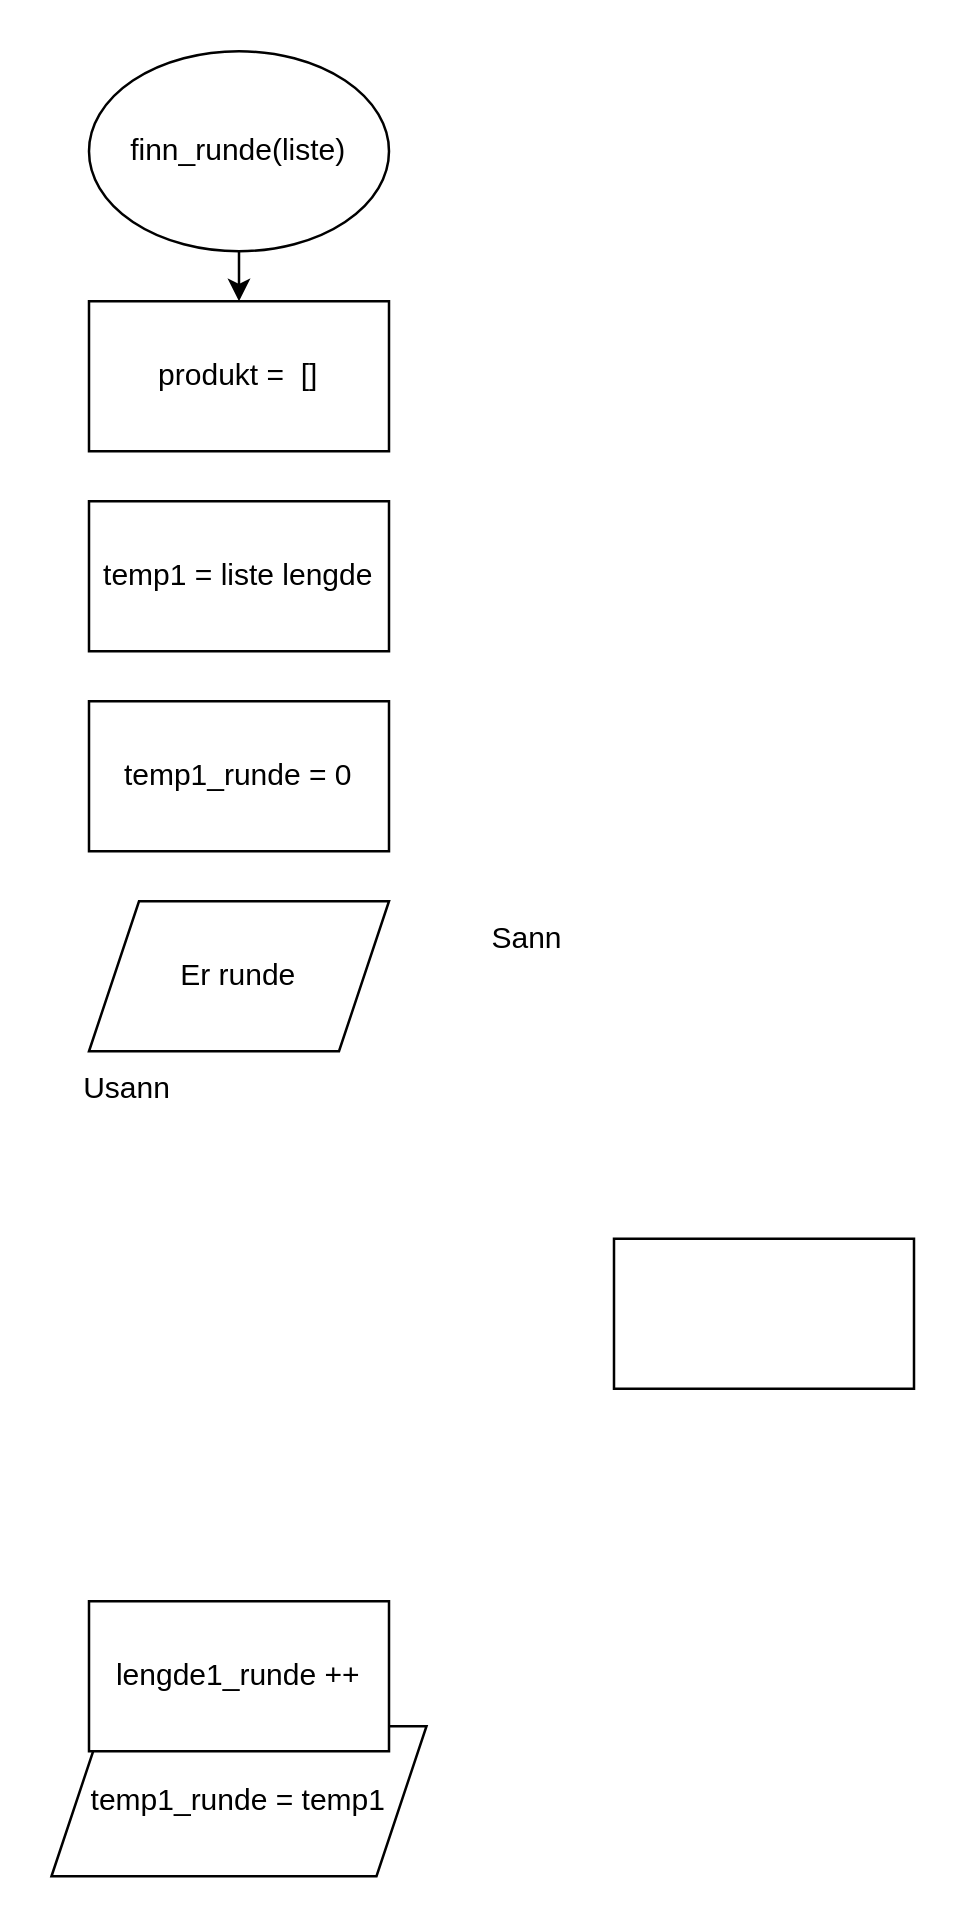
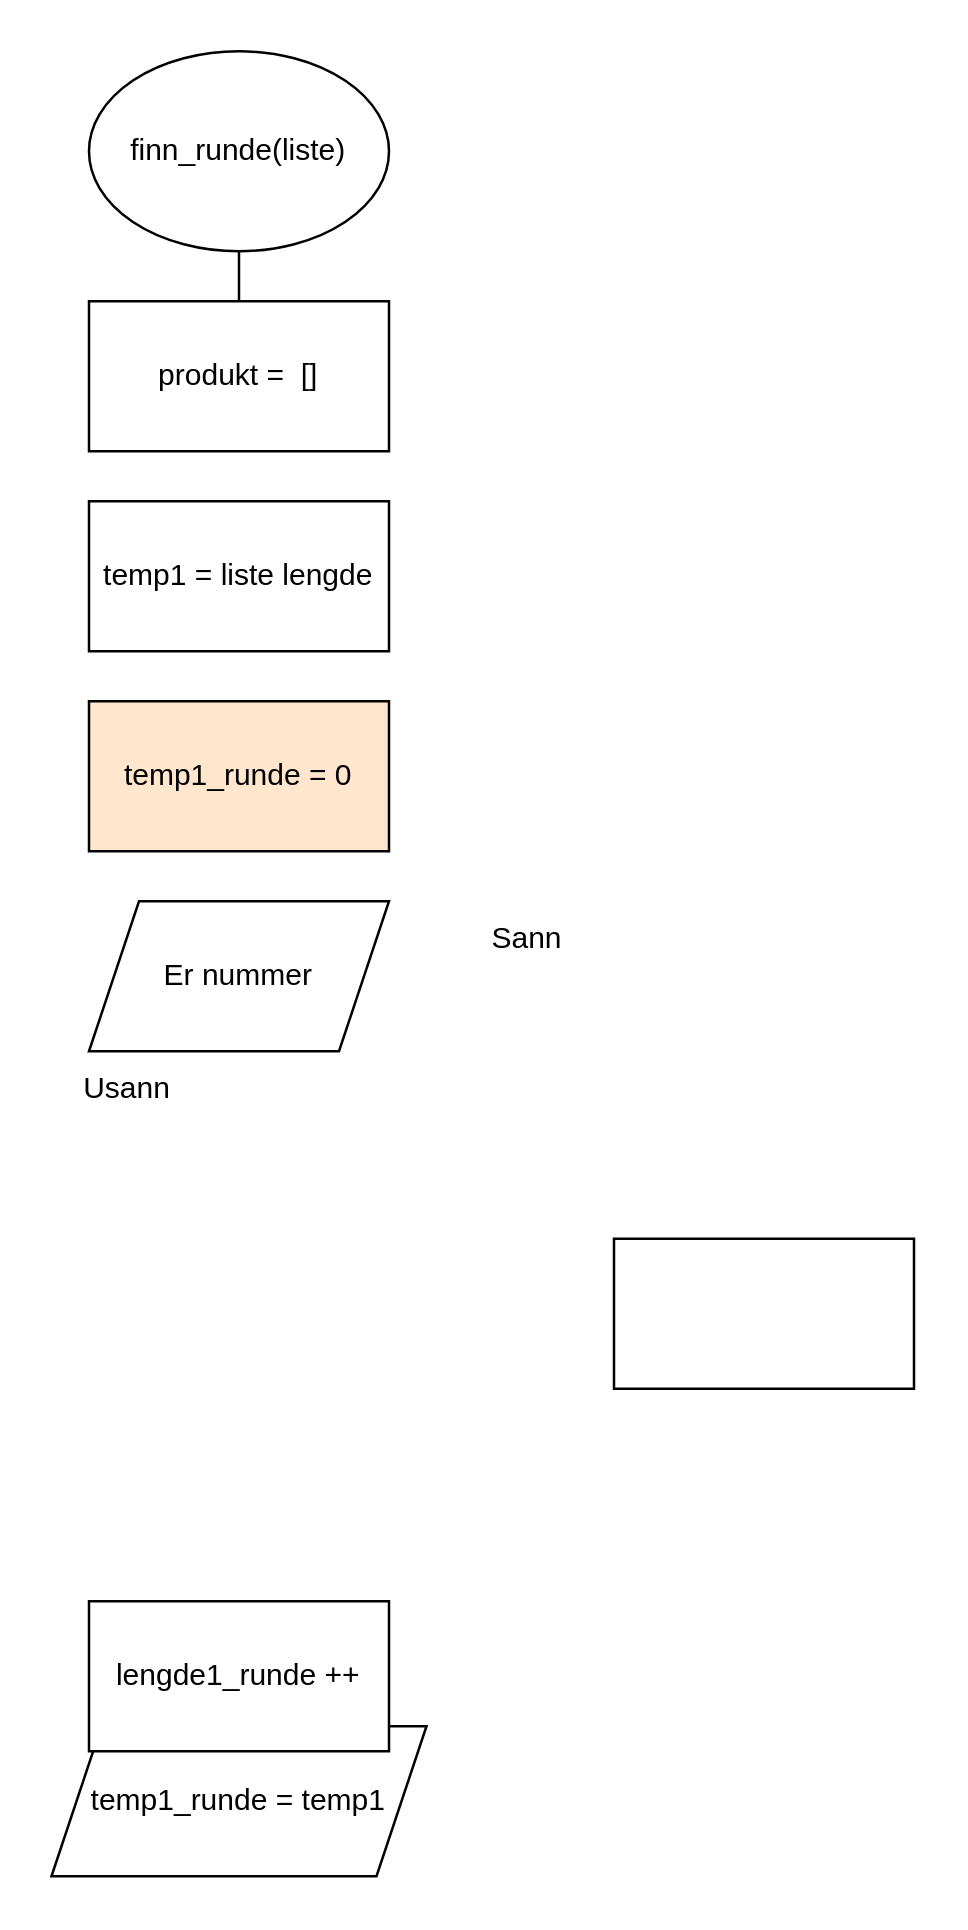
- <mxCell id="2" style="edgeStyle=orthogonalEdgeStyle;rounded=0;orthogonalLoop=1;jettySize=auto;html=1;exitX=0.5;exitY=1;exitDx=0;exitDy=0;entryX=0.5;entryY=0;entryDx=0;entryDy=0;" edge="1" parent="1" source="3" target="4"><mxGeometry relative="1" as="geometry" /></mxCell>
+ <mxCell id="2" style="edgeStyle=orthogonalEdgeStyle;rounded=0;orthogonalLoop=1;jettySize=auto;html=1;exitX=0.5;exitY=1;exitDx=0;exitDy=0;entryX=0.5;entryY=0;entryDx=0;entryDy=0;endArrow=none;" edge="1" parent="1" source="3" target="4"><mxGeometry relative="1" as="geometry" /></mxCell>
- <mxCell id="5" value="temp1_runde = 0" style="rounded=0;whiteSpace=wrap;html=1;" vertex="1" parent="1"><mxGeometry x="35" y="280" width="120" height="60" as="geometry" /></mxCell>
+ <mxCell id="5" value="temp1_runde = 0" style="rounded=0;whiteSpace=wrap;html=1;fillColor=#ffe6cc;" vertex="1" parent="1"><mxGeometry x="35" y="280" width="120" height="60" as="geometry" /></mxCell>
- <mxCell id="12" value="Er runde" style="shape=parallelogram;perimeter=parallelogramPerimeter;whiteSpace=wrap;html=1;fixedSize=1;" vertex="1" parent="1"><mxGeometry x="35" y="360" width="120" height="60" as="geometry" /></mxCell>
+ <mxCell id="12" value="Er nummer" style="shape=parallelogram;perimeter=parallelogramPerimeter;whiteSpace=wrap;html=1;fixedSize=1;" vertex="1" parent="1"><mxGeometry x="35" y="360" width="120" height="60" as="geometry" /></mxCell>
